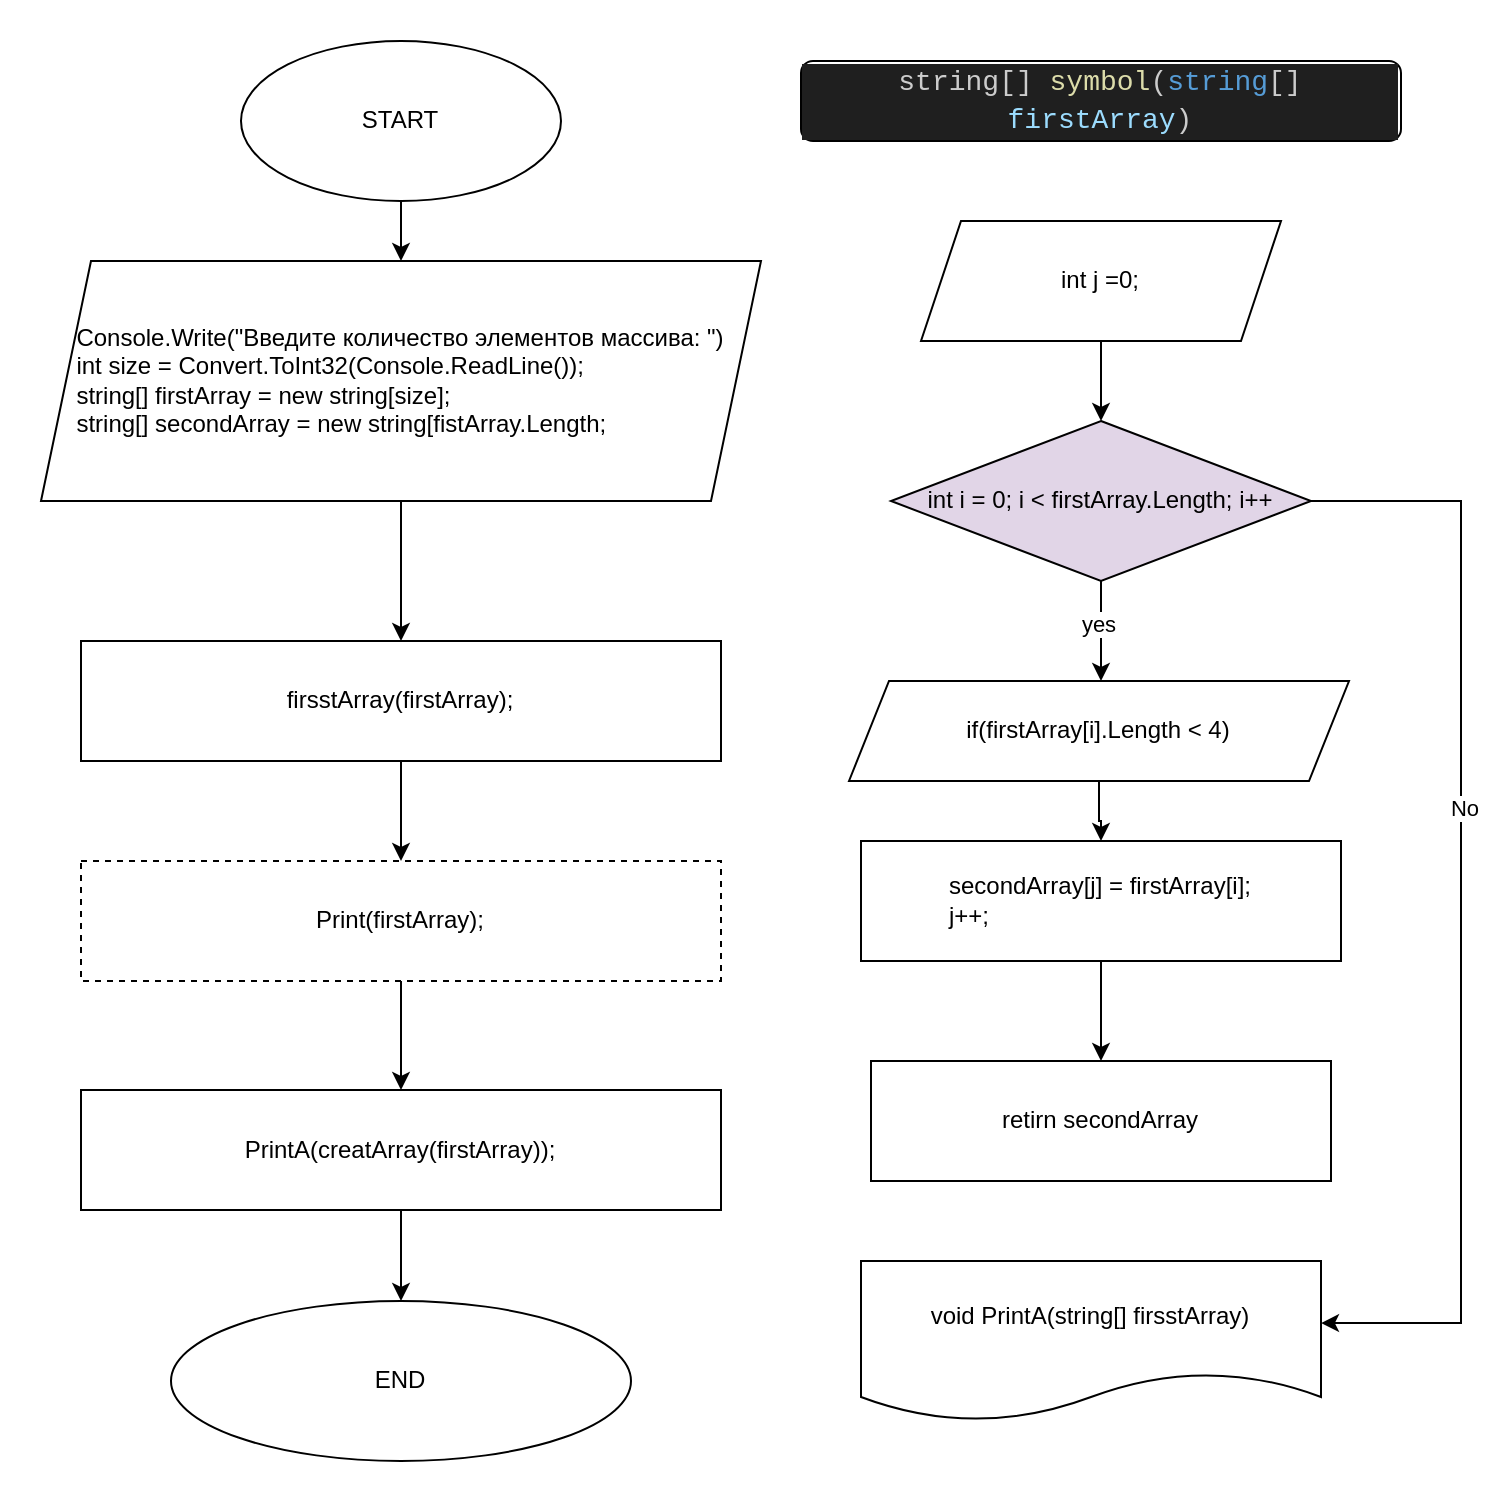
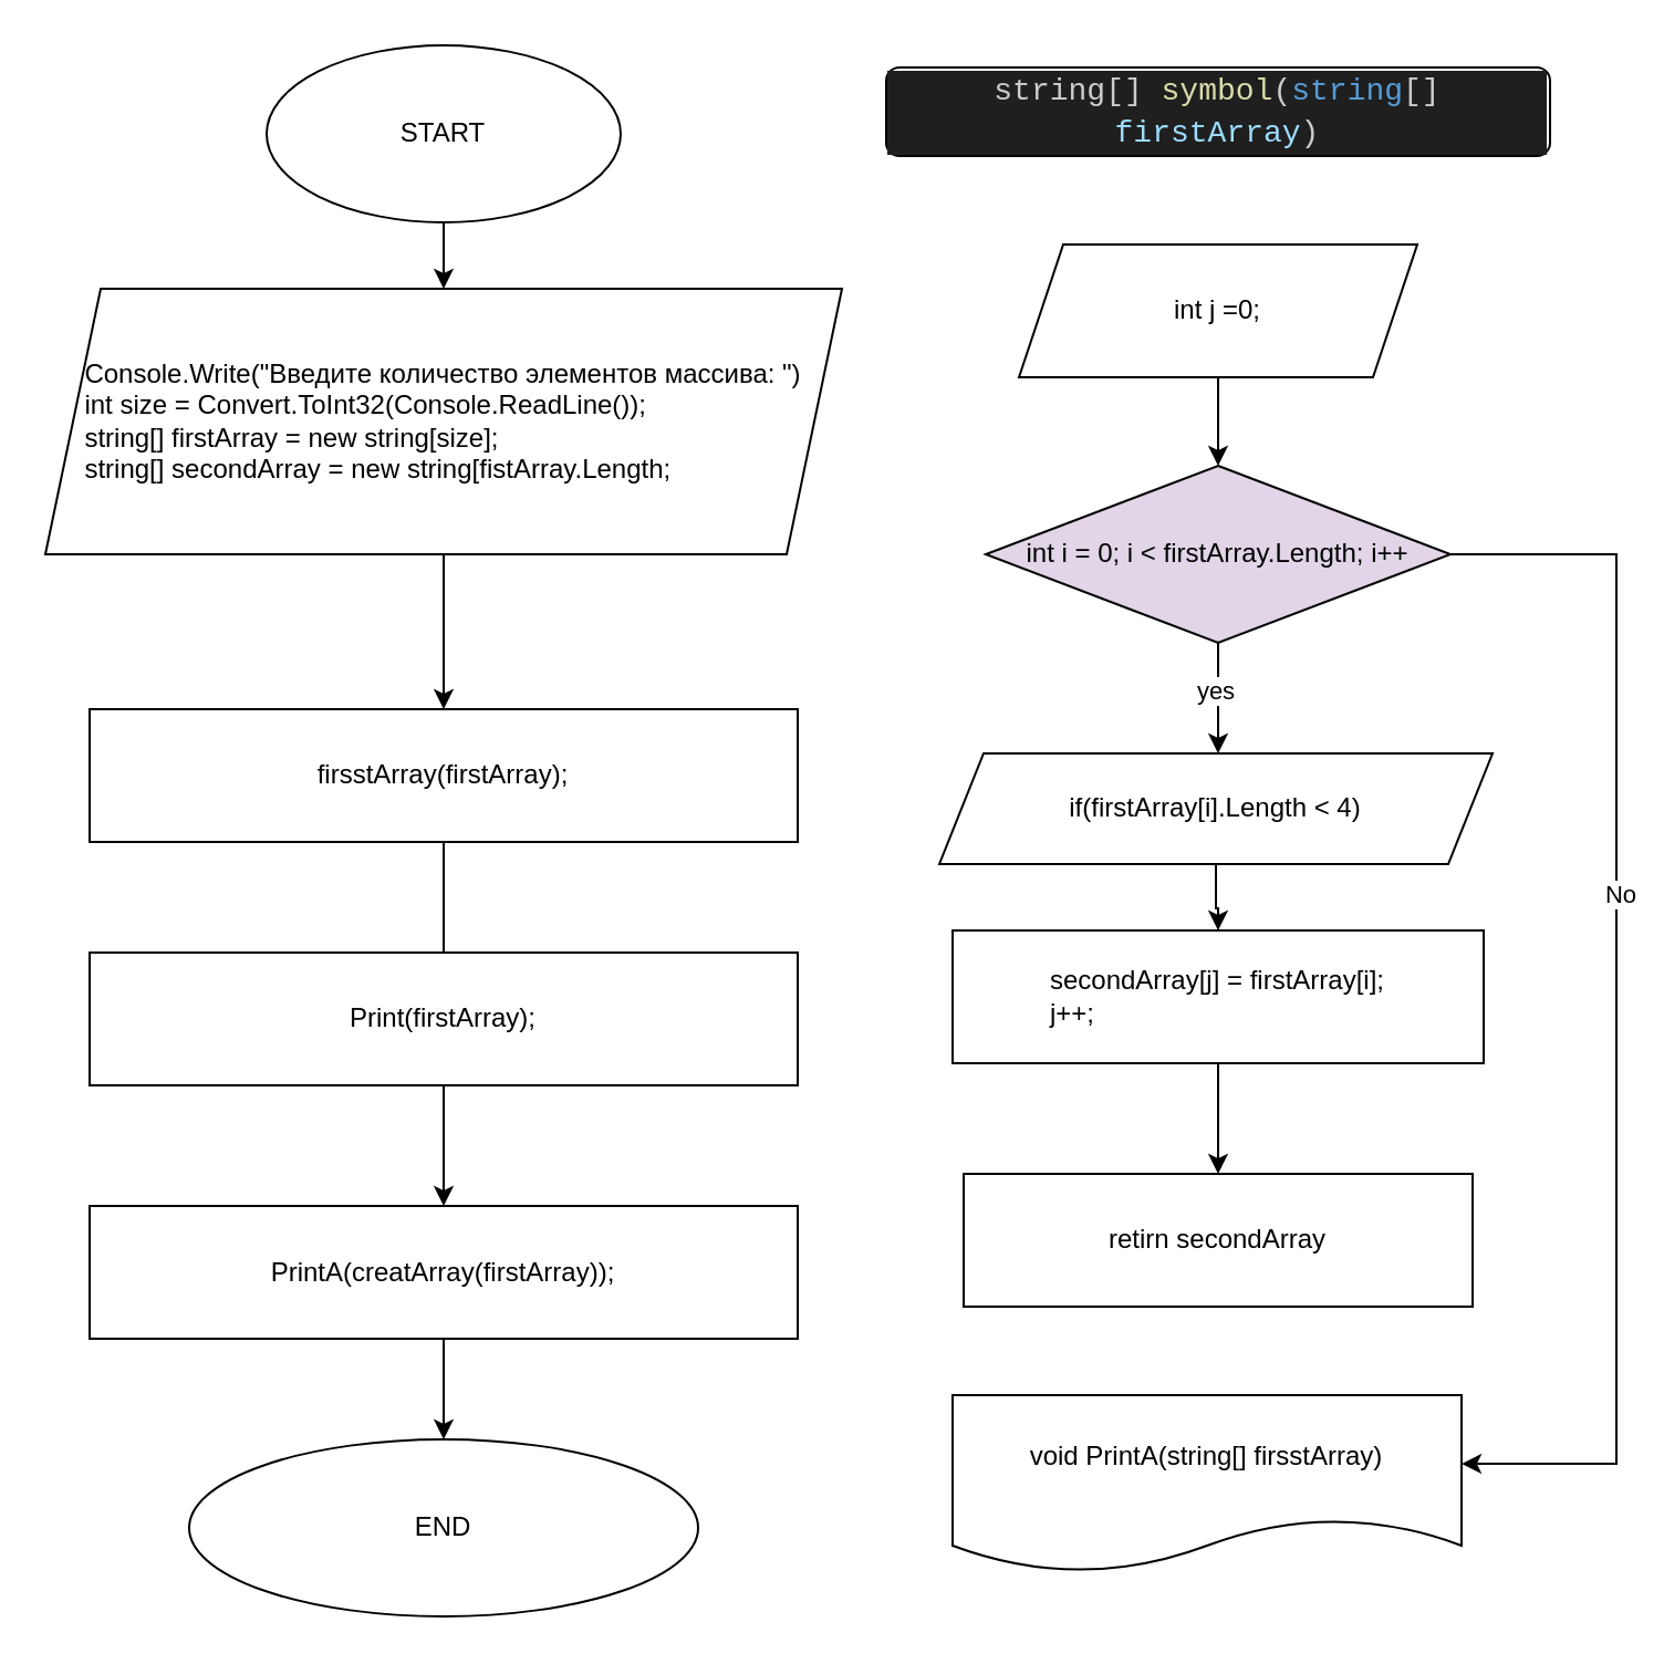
- <mxCell id="6" style="edgeStyle=orthogonalEdgeStyle;rounded=0;orthogonalLoop=1;jettySize=auto;html=1;exitX=0.5;exitY=1;exitDx=0;exitDy=0;" edge="1" parent="1" source="7" target="9"><mxGeometry relative="1" as="geometry" /></mxCell>
+ <mxCell id="6" style="edgeStyle=orthogonalEdgeStyle;rounded=0;orthogonalLoop=1;jettySize=auto;html=1;exitX=0.5;exitY=1;exitDx=0;exitDy=0;endArrow=none;" edge="1" parent="1" source="7" target="9"><mxGeometry relative="1" as="geometry" /></mxCell>
- <mxCell id="9" value="Print(firstArray);" style="rounded=0;whiteSpace=wrap;html=1;dashed=1;" vertex="1" parent="1"><mxGeometry x="40" y="430" width="320" height="60" as="geometry" /></mxCell>
+ <mxCell id="9" value="Print(firstArray);" style="rounded=0;whiteSpace=wrap;html=1;" vertex="1" parent="1"><mxGeometry x="40" y="430" width="320" height="60" as="geometry" /></mxCell>
